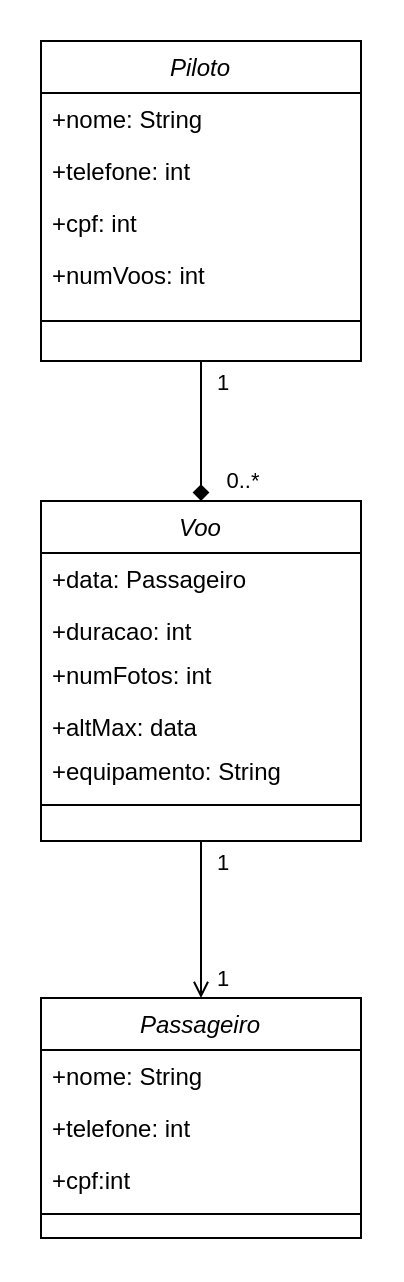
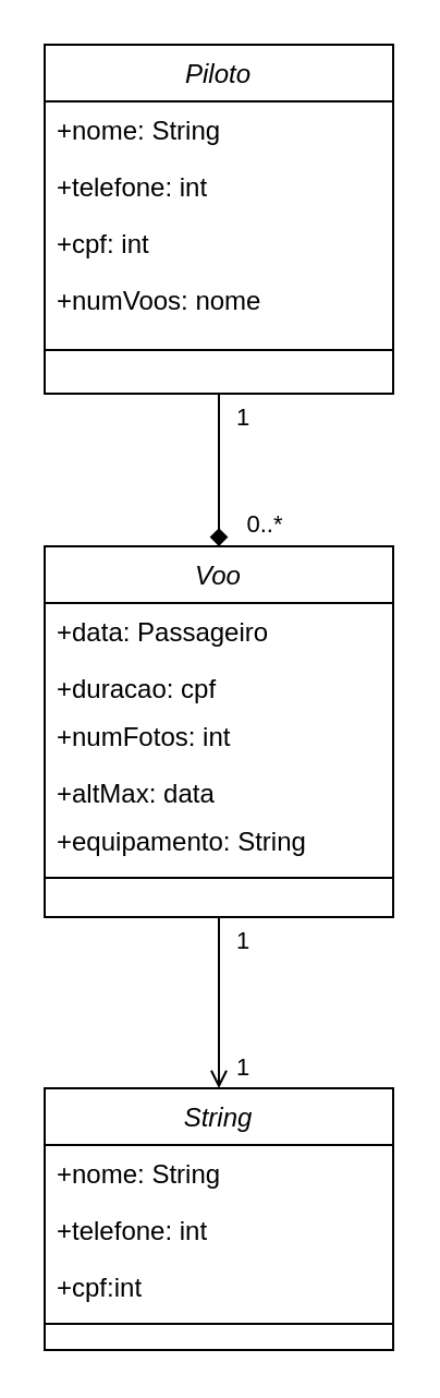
- <mxCell id="9" value="+numVoos: int" style="text;align=left;verticalAlign=top;spacingLeft=4;spacingRight=4;overflow=hidden;rotatable=0;points=[[0,0.5],[1,0.5]];portConstraint=eastwest;rounded=0;shadow=0;html=0;" parent="5" vertex="1"><mxGeometry y="104" width="160" height="26" as="geometry" /></mxCell>
+ <mxCell id="9" value="+numVoos: nome" style="text;align=left;verticalAlign=top;spacingLeft=4;spacingRight=4;overflow=hidden;rotatable=0;points=[[0,0.5],[1,0.5]];portConstraint=eastwest;rounded=0;shadow=0;html=0;" parent="5" vertex="1"><mxGeometry y="104" width="160" height="26" as="geometry" /></mxCell>
- <mxCell id="21" value="+duracao: int" style="text;align=left;verticalAlign=top;spacingLeft=4;spacingRight=4;overflow=hidden;rotatable=0;points=[[0,0.5],[1,0.5]];portConstraint=eastwest;rounded=0;shadow=0;html=0;" parent="19" vertex="1"><mxGeometry y="52" width="160" height="22" as="geometry" /></mxCell>
+ <mxCell id="21" value="+duracao: cpf" style="text;align=left;verticalAlign=top;spacingLeft=4;spacingRight=4;overflow=hidden;rotatable=0;points=[[0,0.5],[1,0.5]];portConstraint=eastwest;rounded=0;shadow=0;html=0;" parent="19" vertex="1"><mxGeometry y="52" width="160" height="22" as="geometry" /></mxCell>
- <mxCell id="11" value="Passageiro" style="swimlane;fontStyle=2;align=center;verticalAlign=top;childLayout=stackLayout;horizontal=1;startSize=26;horizontalStack=0;resizeParent=1;resizeLast=0;collapsible=1;marginBottom=0;rounded=0;shadow=0;strokeWidth=1;" parent="1" vertex="1"><mxGeometry x="20" y="498.52" width="160" height="120" as="geometry"><mxRectangle x="230" y="140" width="160" height="26" as="alternateBounds" /></mxGeometry></mxCell>
+ <mxCell id="11" value="String" style="swimlane;fontStyle=2;align=center;verticalAlign=top;childLayout=stackLayout;horizontal=1;startSize=26;horizontalStack=0;resizeParent=1;resizeLast=0;collapsible=1;marginBottom=0;rounded=0;shadow=0;strokeWidth=1;" parent="1" vertex="1"><mxGeometry x="20" y="498.52" width="160" height="120" as="geometry"><mxRectangle x="230" y="140" width="160" height="26" as="alternateBounds" /></mxGeometry></mxCell>
